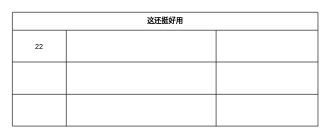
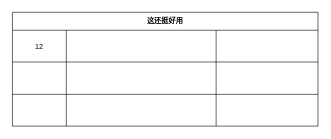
- <mxCell id="4" value="22" style="shape=partialRectangle;html=1;whiteSpace=wrap;connectable=0;fillColor=none;top=0;left=0;bottom=0;right=0;overflow=hidden;" vertex="1" parent="3"><mxGeometry width="90" height="53" as="geometry" /></mxCell>
+ <mxCell id="4" value="12" style="shape=partialRectangle;html=1;whiteSpace=wrap;connectable=0;fillColor=none;top=0;left=0;bottom=0;right=0;overflow=hidden;" vertex="1" parent="3"><mxGeometry width="90" height="53" as="geometry" /></mxCell>
